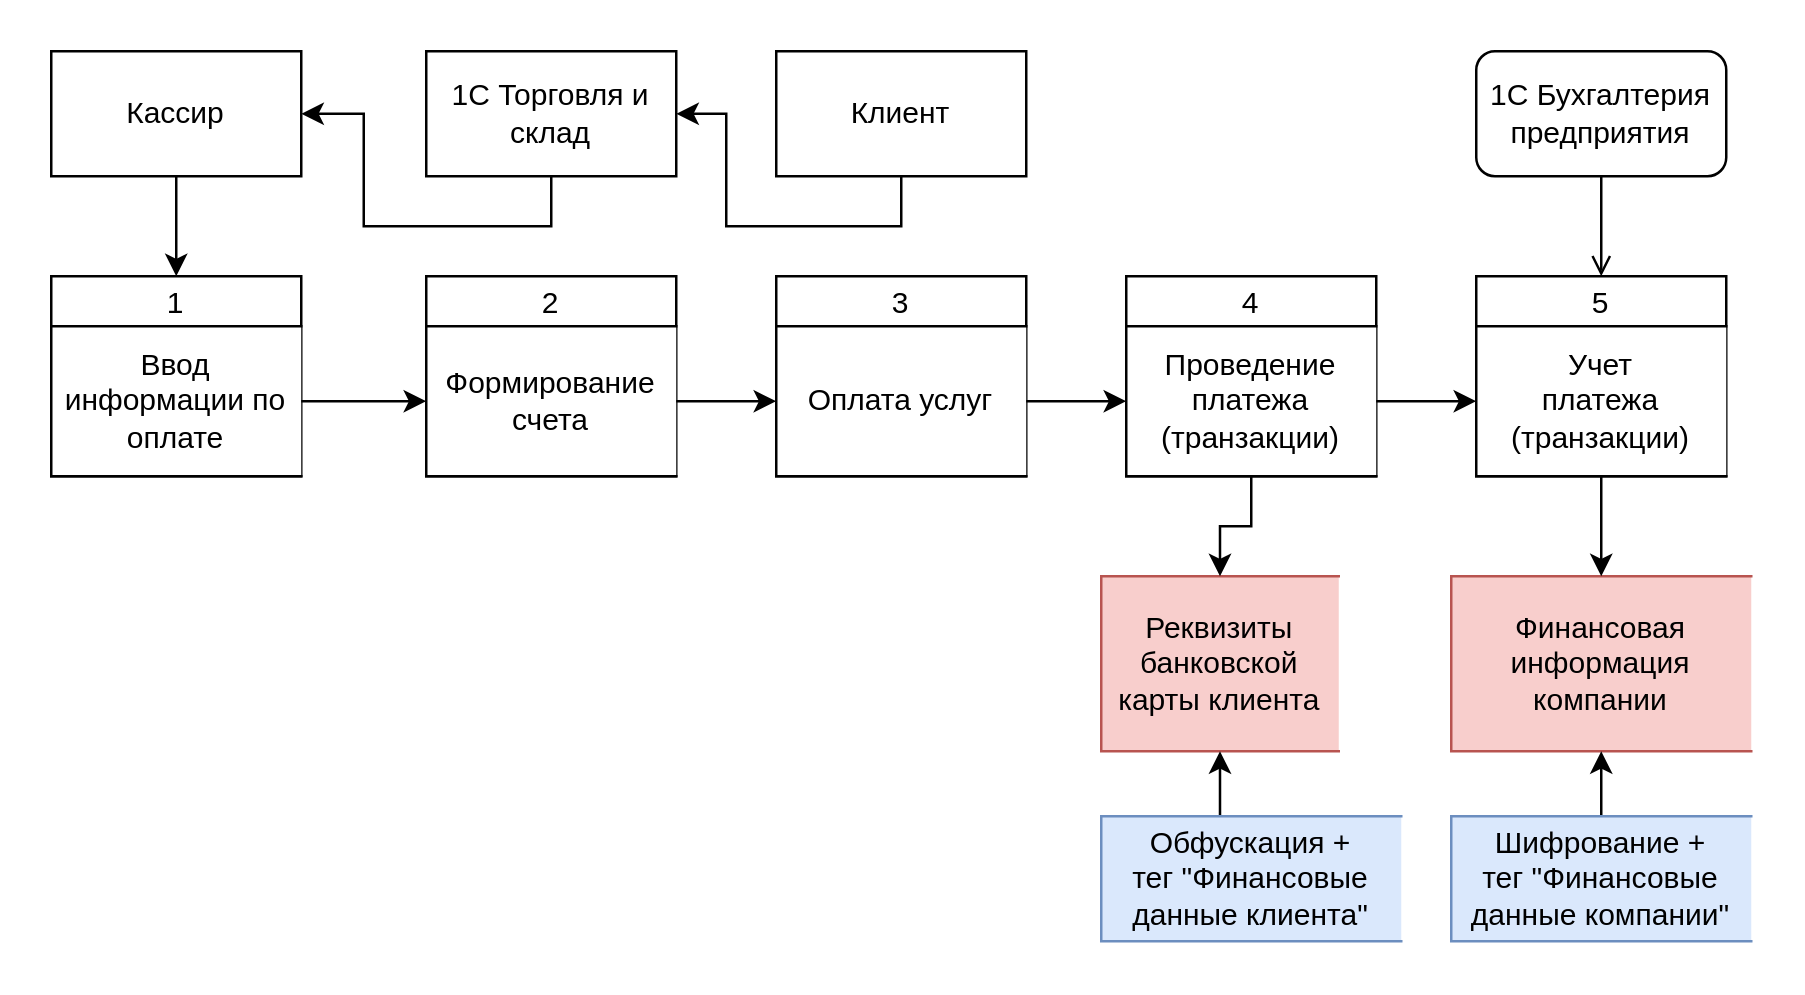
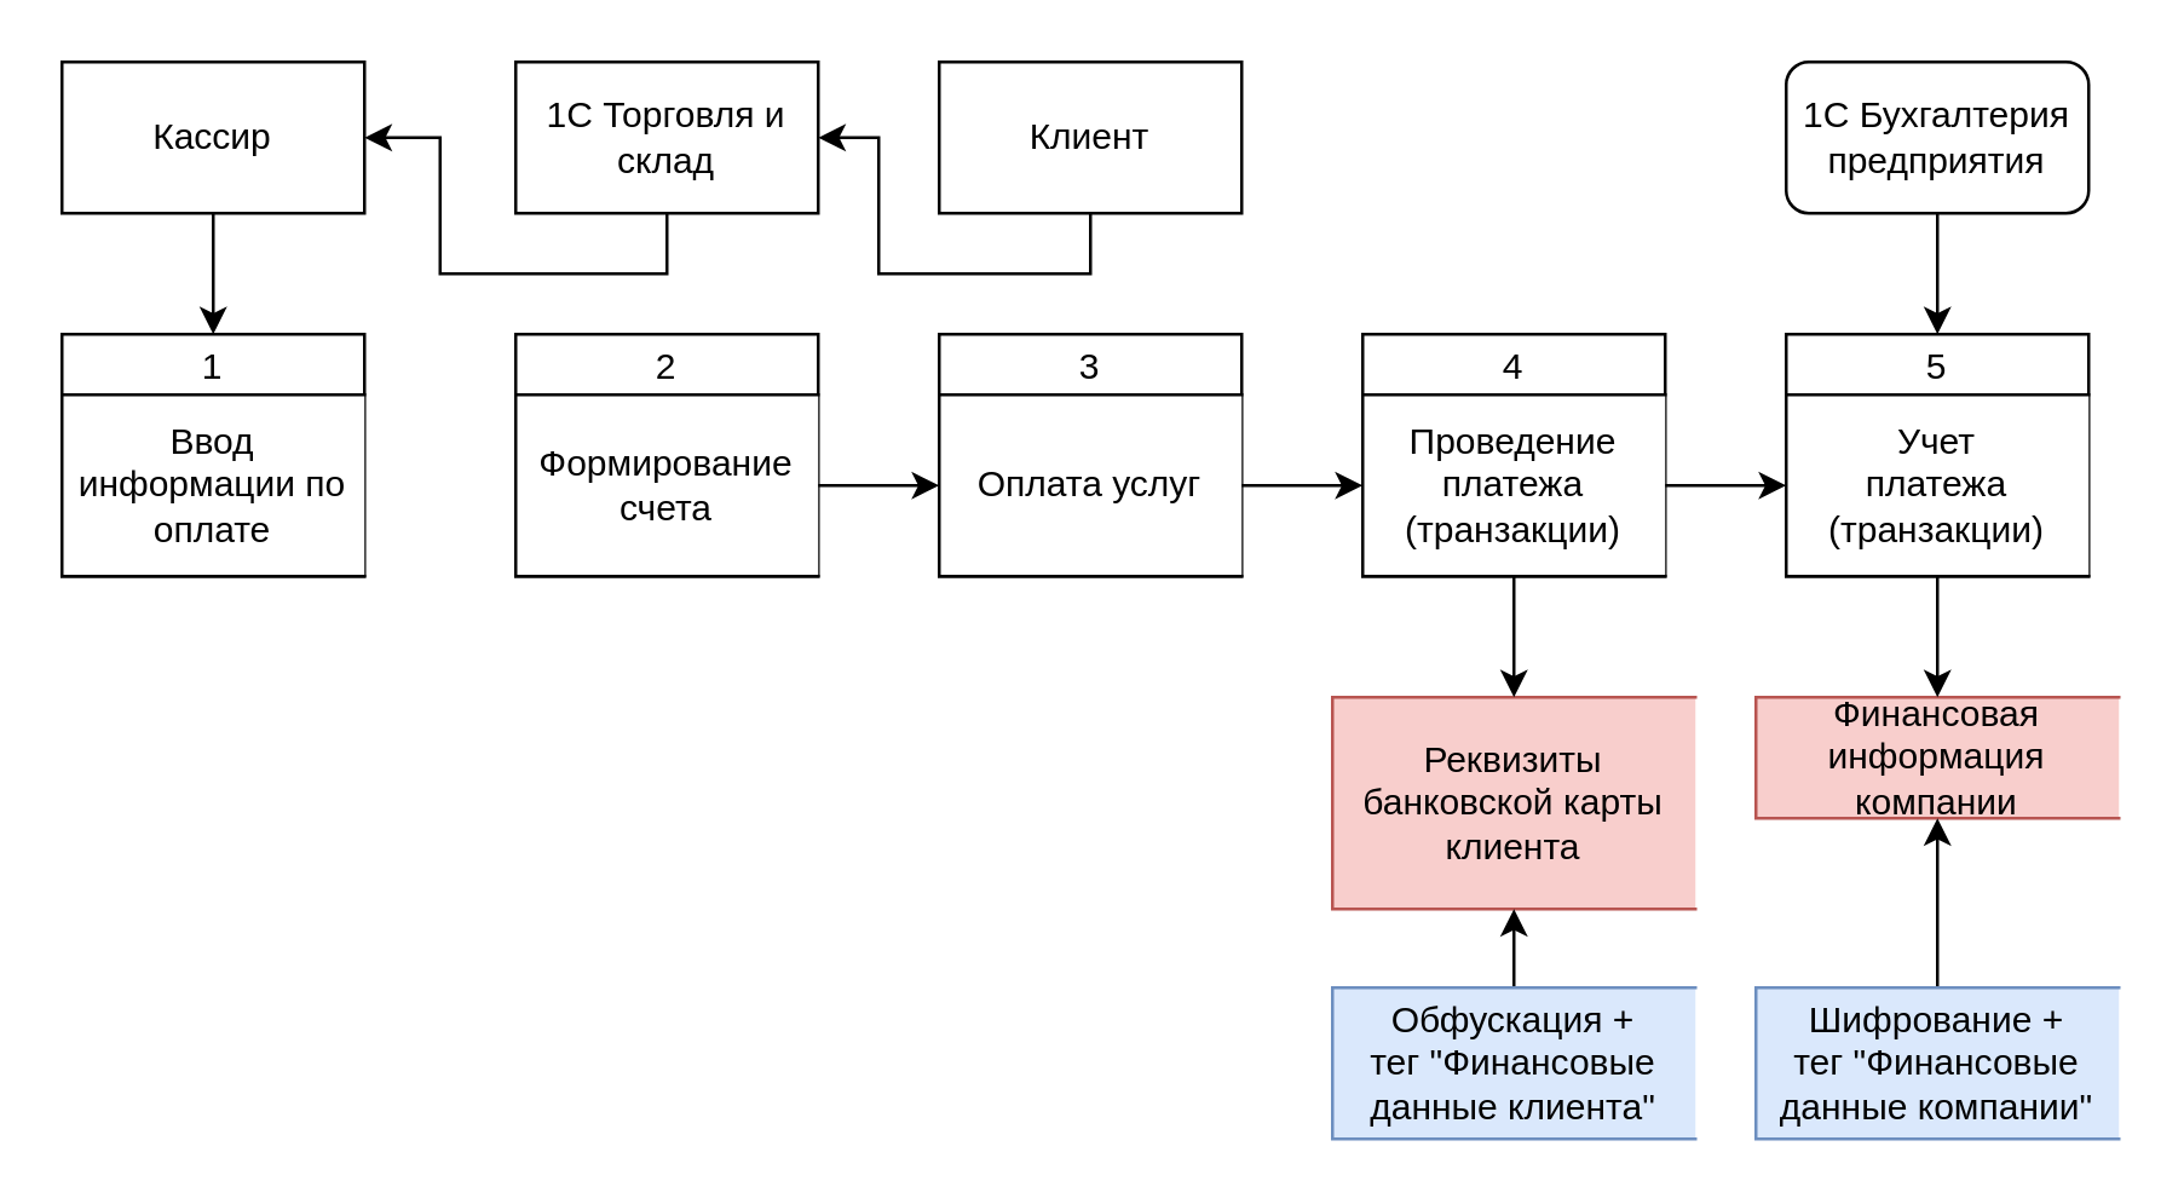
- <mxCell id="19" style="edgeStyle=orthogonalEdgeStyle;rounded=0;orthogonalLoop=1;jettySize=auto;html=1;exitX=0.5;exitY=1;exitDx=0;exitDy=0;entryX=0.5;entryY=0;entryDx=0;entryDy=0;endArrow=open;" edge="1" parent="1" source="20" target="21"><mxGeometry relative="1" as="geometry" /></mxCell>
+ <mxCell id="19" style="edgeStyle=orthogonalEdgeStyle;rounded=0;orthogonalLoop=1;jettySize=auto;html=1;exitX=0.5;exitY=1;exitDx=0;exitDy=0;entryX=0.5;entryY=0;entryDx=0;entryDy=0;" edge="1" parent="1" source="20" target="21"><mxGeometry relative="1" as="geometry" /></mxCell>
- <mxCell id="14" style="edgeStyle=orthogonalEdgeStyle;rounded=0;orthogonalLoop=1;jettySize=auto;html=1;exitX=1;exitY=0.5;exitDx=0;exitDy=0;entryX=0;entryY=0.5;entryDx=0;entryDy=0;" edge="1" parent="1" source="9" target="11"><mxGeometry relative="1" as="geometry" /></mxCell>
- <mxCell id="24" value="Реквизиты банковской карты клиента" style="html=1;dashed=0;whiteSpace=wrap;shape=partialRectangle;right=0;fontSize=12;fillColor=#f8cecc;strokeColor=#b85450;" vertex="1" parent="1"><mxGeometry x="440" y="230" width="95" height="70" as="geometry" /></mxCell>
+ <mxCell id="24" value="Реквизиты банковской карты клиента" style="html=1;dashed=0;whiteSpace=wrap;shape=partialRectangle;right=0;fontSize=12;fillColor=#f8cecc;strokeColor=#b85450;" vertex="1" parent="1"><mxGeometry x="440" y="230" width="120" height="70" as="geometry" /></mxCell>
- <mxCell id="26" value="Финансовая информация компании" style="html=1;dashed=0;whiteSpace=wrap;shape=partialRectangle;right=0;fontSize=12;fillColor=#f8cecc;strokeColor=#b85450;" vertex="1" parent="1"><mxGeometry x="580" y="230" width="120" height="70" as="geometry" /></mxCell>
+ <mxCell id="26" value="Финансовая информация компании" style="html=1;dashed=0;whiteSpace=wrap;shape=partialRectangle;right=0;fontSize=12;fillColor=#f8cecc;strokeColor=#b85450;" vertex="1" parent="1"><mxGeometry x="580" y="230" width="120" height="40" as="geometry" /></mxCell>
